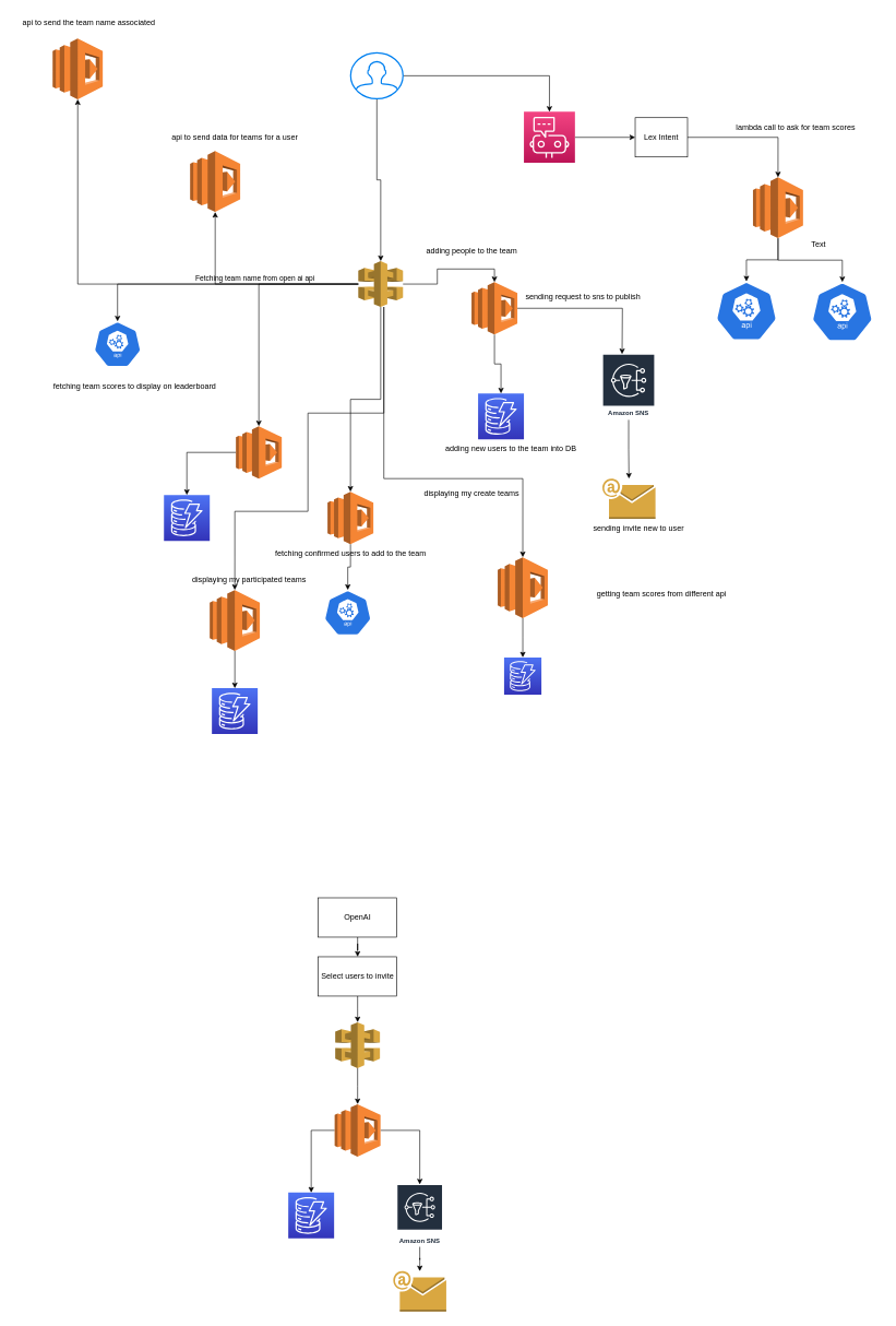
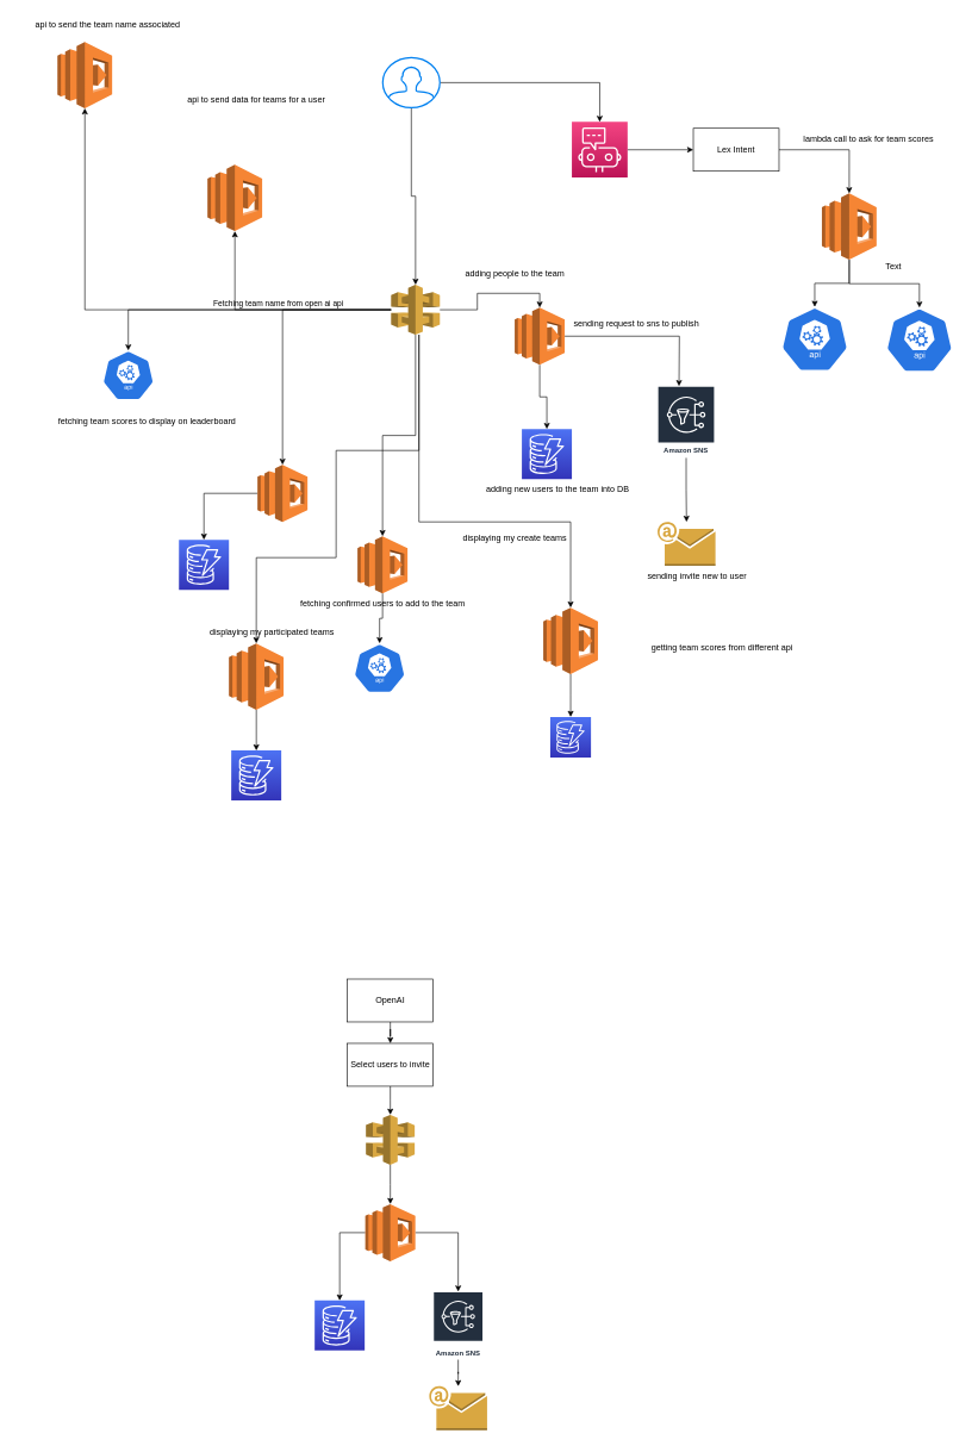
- <mxCell id="71" value="api to send the team name associated" style="text;html=1;align=center;verticalAlign=middle;resizable=0;points=[];autosize=1;strokeColor=none;fillColor=none;" vertex="1" parent="1"><mxGeometry x="20" y="20" width="230" height="30" as="geometry" /></mxCell>
+ <mxCell id="71" value="api to send the team name associated" style="text;html=1;align=center;verticalAlign=middle;resizable=0;points=[];autosize=1;strokeColor=none;fillColor=none;" vertex="1" parent="1"><mxGeometry x="35" y="20" width="230" height="30" as="geometry" /></mxCell>
- <mxCell id="70" value="api to send data for teams for a user" style="text;html=1;align=center;verticalAlign=middle;resizable=0;points=[];autosize=1;strokeColor=none;fillColor=none;" vertex="1" parent="1"><mxGeometry x="248.25" y="194" width="220" height="30" as="geometry" /></mxCell>
+ <mxCell id="70" value="api to send data for teams for a user" style="text;html=1;align=center;verticalAlign=middle;resizable=0;points=[];autosize=1;strokeColor=none;fillColor=none;" vertex="1" parent="1"><mxGeometry x="248.25" y="124" width="220" height="30" as="geometry" /></mxCell>
- <mxCell id="59" value="Lex Intent" style="rounded=0;whiteSpace=wrap;html=1;" vertex="1" parent="1"><mxGeometry x="970" y="179" width="80" height="60" as="geometry" /></mxCell>
+ <mxCell id="59" value="Lex Intent" style="rounded=0;whiteSpace=wrap;html=1;" vertex="1" parent="1"><mxGeometry x="970" y="179" width="120" height="60" as="geometry" /></mxCell>
